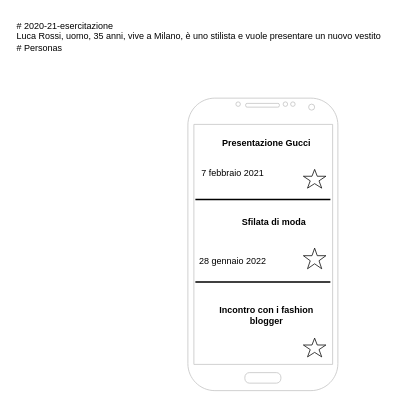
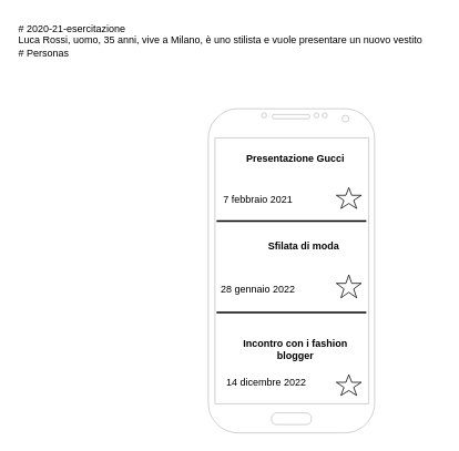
- <mxCell id="13" value="7 febbraio 2021" style="text;html=1;strokeColor=none;fillColor=none;align=center;verticalAlign=middle;whiteSpace=wrap;rounded=0;" vertex="1" parent="1"><mxGeometry x="260" y="220" width="100" height="20" as="geometry" /></mxCell>
+ <mxCell id="13" value="7 febbraio 2021" style="text;html=1;strokeColor=none;fillColor=none;align=center;verticalAlign=middle;whiteSpace=wrap;rounded=0;" vertex="1" parent="1"><mxGeometry x="260" y="230" width="100" height="20" as="geometry" /></mxCell>
+ <mxCell id="15" value="14 dicembre 2022" style="text;html=1;strokeColor=none;fillColor=none;align=center;verticalAlign=middle;whiteSpace=wrap;rounded=0;" vertex="1" parent="1"><mxGeometry x="250" y="450" width="140" height="20" as="geometry" /></mxCell>
